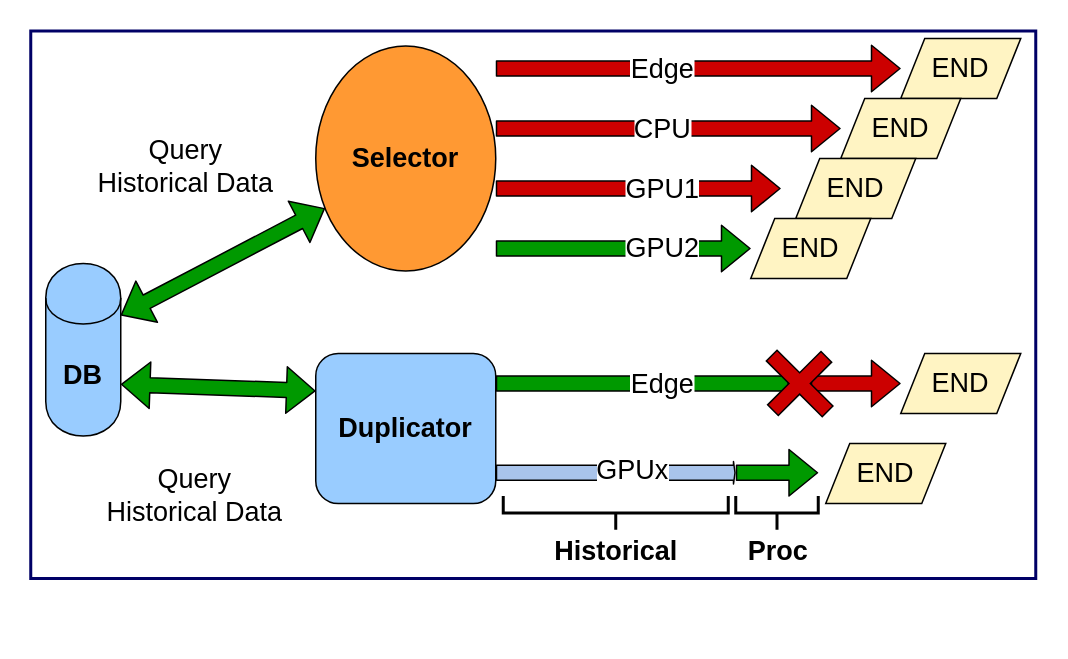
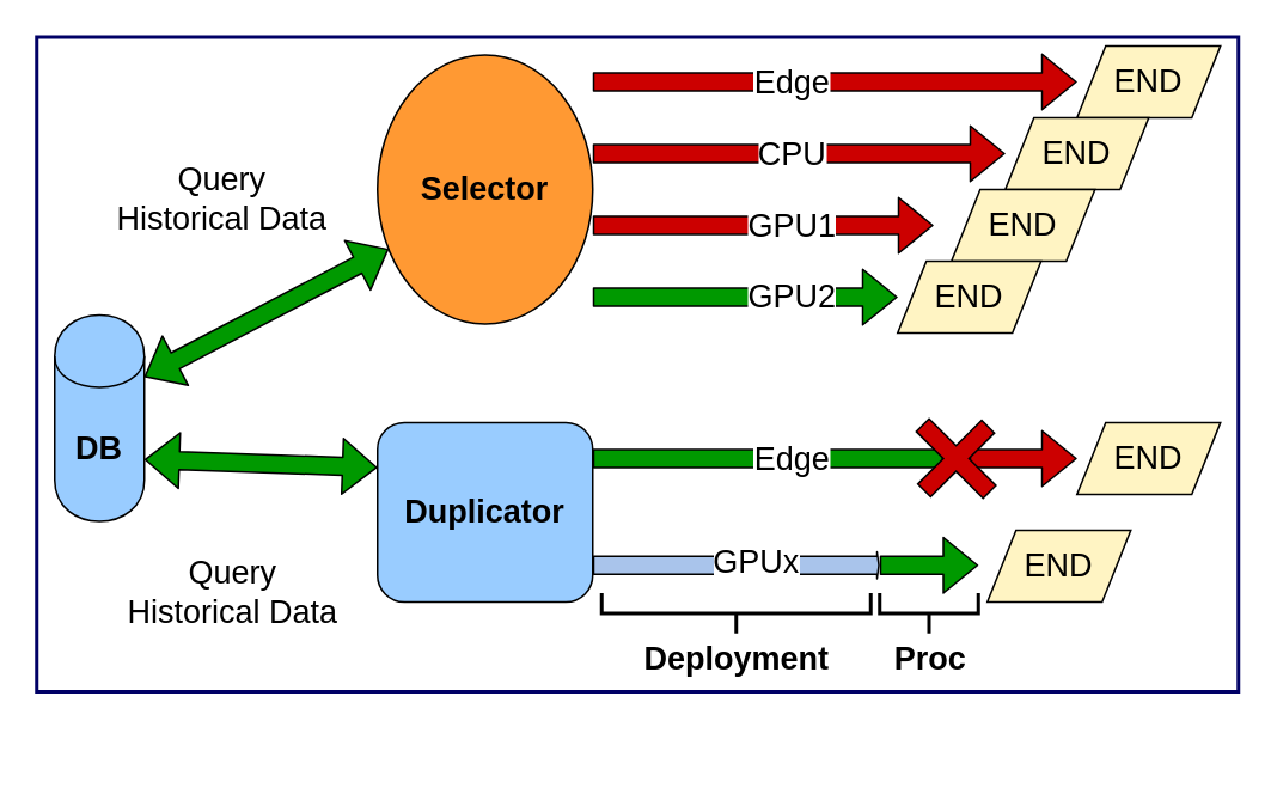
- <mxCell id="34" value="&lt;font style=&quot;font-size: 18px&quot;&gt;Historical&lt;/font&gt;" style="text;strokeColor=none;fillColor=none;html=1;fontSize=24;fontStyle=1;verticalAlign=middle;align=center;" parent="1" vertex="1"><mxGeometry x="360" y="345" width="100" height="40" as="geometry" /></mxCell>
+ <mxCell id="34" value="&lt;font style=&quot;font-size: 18px&quot;&gt;Deployment&lt;/font&gt;" style="text;strokeColor=none;fillColor=none;html=1;fontSize=24;fontStyle=1;verticalAlign=middle;align=center;" parent="1" vertex="1"><mxGeometry x="360" y="345" width="100" height="40" as="geometry" /></mxCell>
